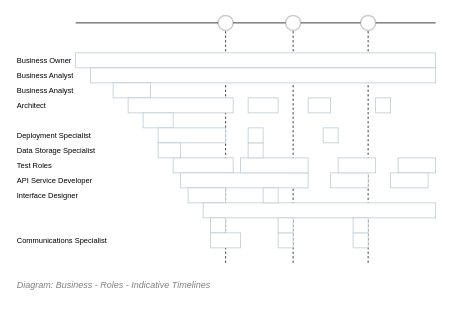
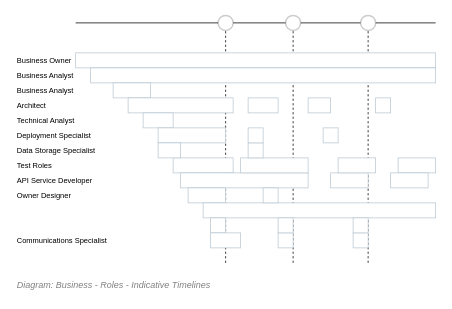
+ <mxCell id="12" value="Technical Analyst" style="text;html=1;strokeColor=none;fillColor=none;align=left;verticalAlign=middle;whiteSpace=wrap;rounded=0;fontColor=#000000;opacity=20;fontSize=10;" vertex="1" parent="1"><mxGeometry x="20" y="150" width="118" height="20" as="geometry" /></mxCell>
- <mxCell id="16" value="Interface Designer" style="text;html=1;strokeColor=none;fillColor=none;align=left;verticalAlign=middle;whiteSpace=wrap;rounded=0;fontColor=#000000;opacity=20;fontSize=10;" vertex="1" parent="1"><mxGeometry x="20" y="250" width="118" height="20" as="geometry" /></mxCell>
+ <mxCell id="16" value="Owner Designer" style="text;html=1;strokeColor=none;fillColor=none;align=left;verticalAlign=middle;whiteSpace=wrap;rounded=0;fontColor=#000000;opacity=20;fontSize=10;" vertex="1" parent="1"><mxGeometry x="20" y="250" width="118" height="20" as="geometry" /></mxCell>
